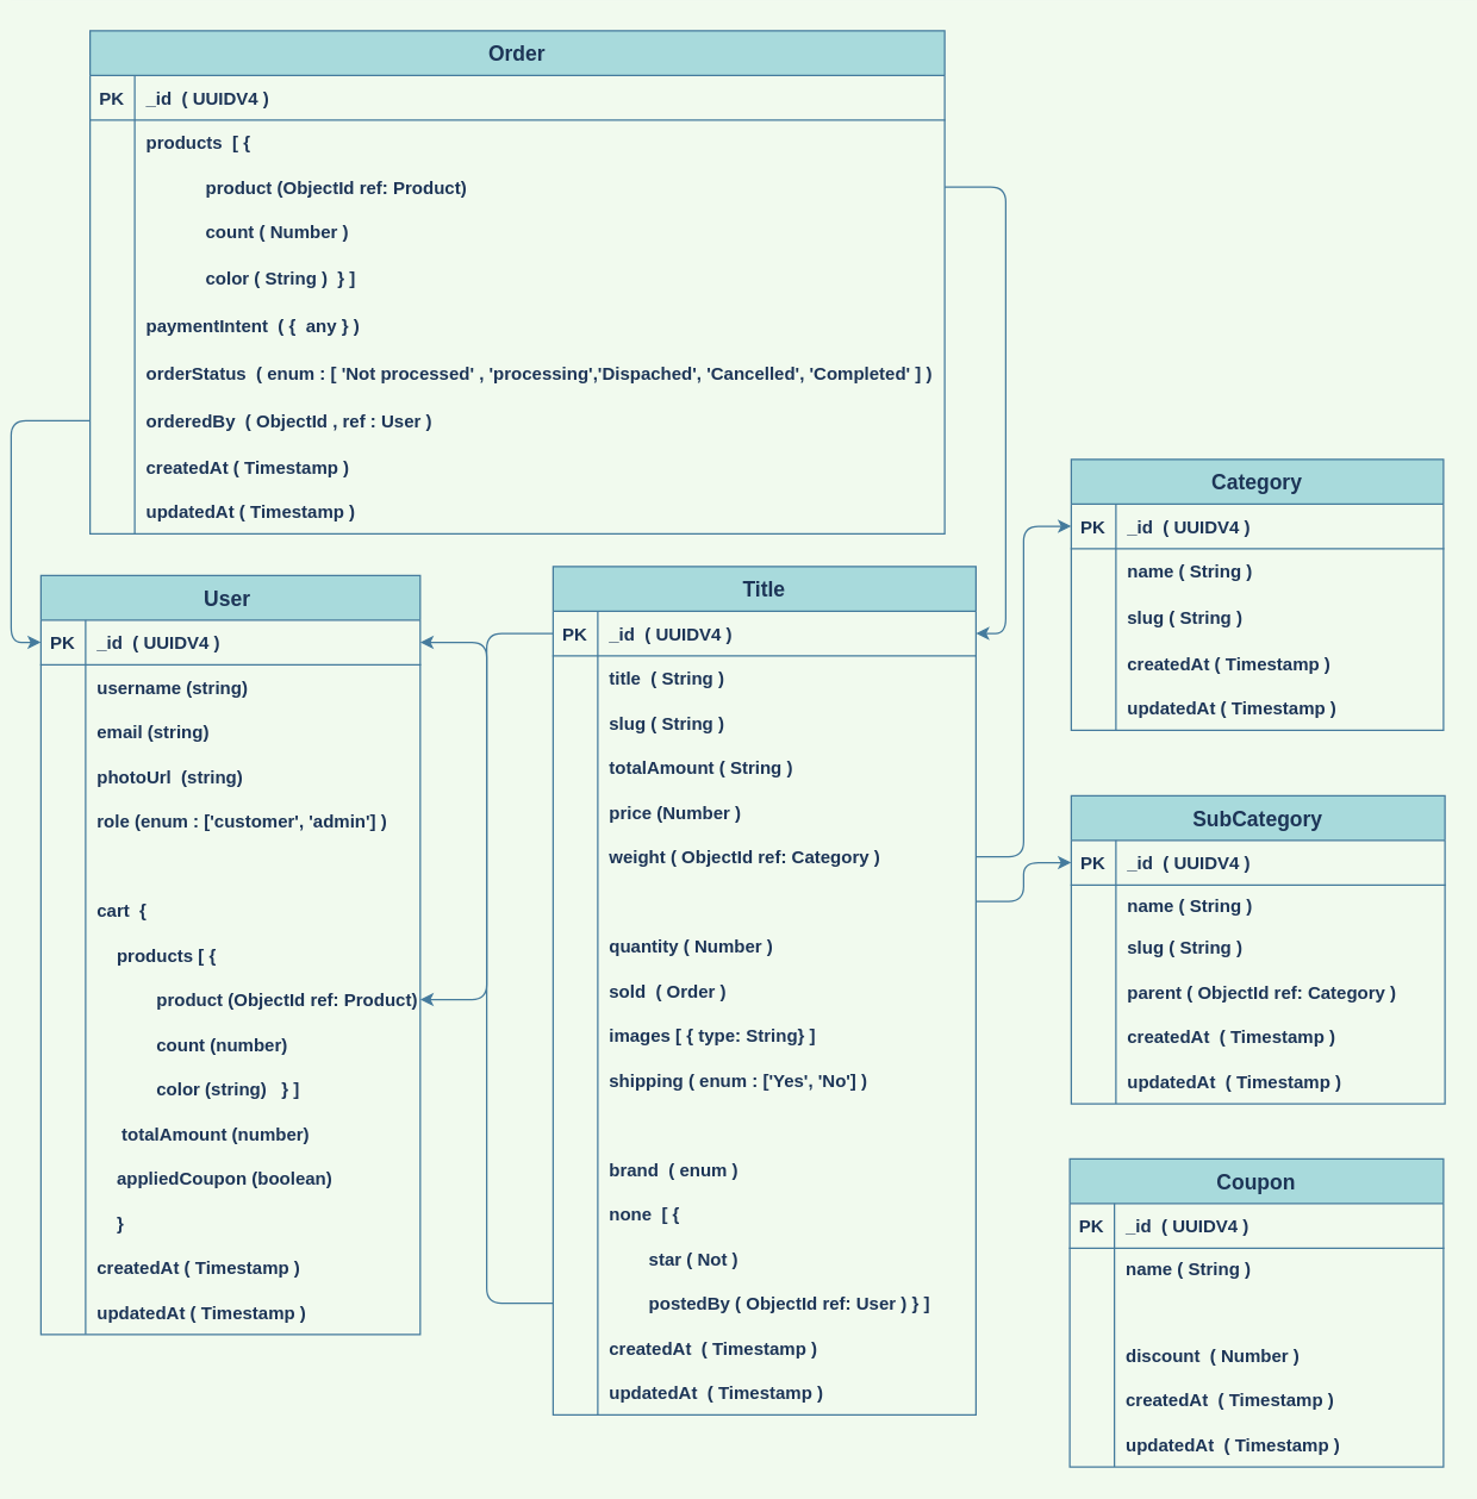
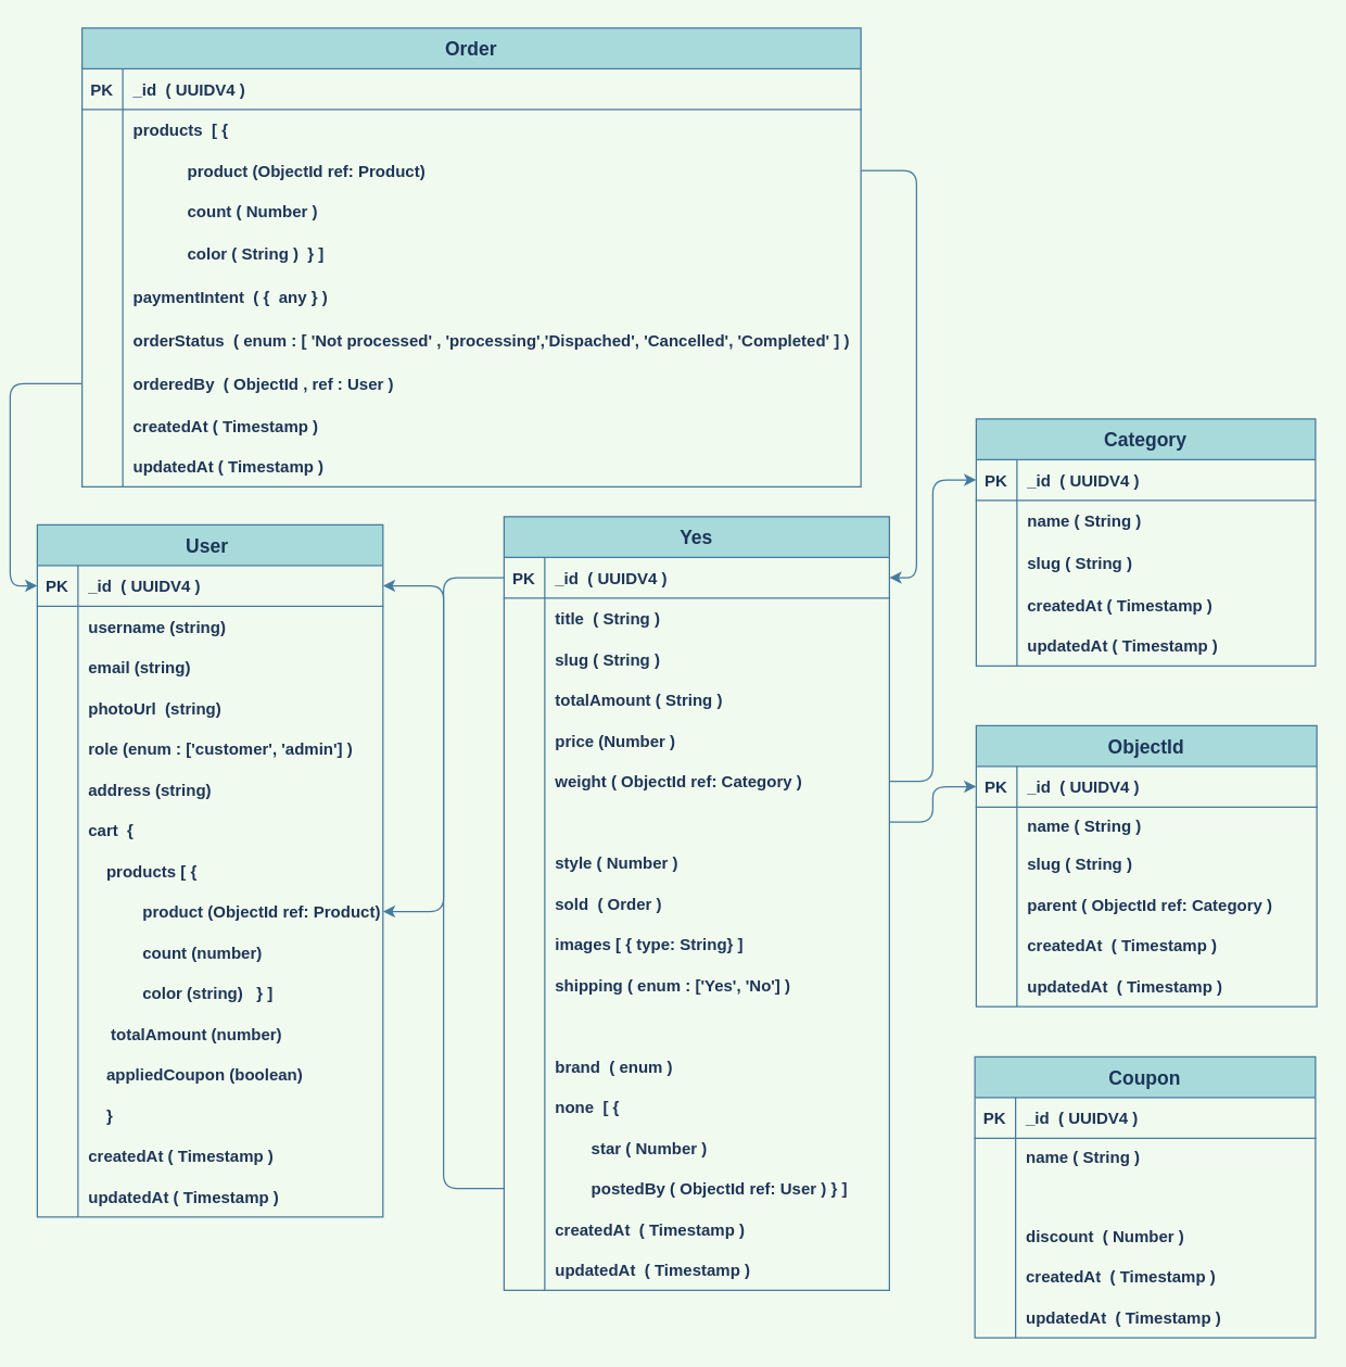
- <mxCell id="2" value="Title" style="shape=table;startSize=30;container=1;collapsible=1;childLayout=tableLayout;fixedRows=1;rowLines=0;fontStyle=1;align=center;resizeLast=1;fillColor=#A8DADC;strokeColor=#457B9D;fontColor=#1D3557;fontSize=14;strokeWidth=1;" parent="1" vertex="1"><mxGeometry x="364" y="380" width="284" height="570" as="geometry" /></mxCell>
+ <mxCell id="2" value="Yes" style="shape=table;startSize=30;container=1;collapsible=1;childLayout=tableLayout;fixedRows=1;rowLines=0;fontStyle=1;align=center;resizeLast=1;fillColor=#A8DADC;strokeColor=#457B9D;fontColor=#1D3557;fontSize=14;strokeWidth=1;" parent="1" vertex="1"><mxGeometry x="364" y="380" width="284" height="570" as="geometry" /></mxCell>
- <mxCell id="120" value="SubCategory" style="shape=table;startSize=30;container=1;collapsible=1;childLayout=tableLayout;fixedRows=1;rowLines=0;fontStyle=1;align=center;resizeLast=1;fontSize=14;strokeColor=#457B9D;strokeWidth=1;fillColor=#A8DADC;fontColor=#1D3557;" vertex="1" parent="1"><mxGeometry x="712" y="534" width="251" height="207" as="geometry" /></mxCell>
+ <mxCell id="120" value="ObjectId" style="shape=table;startSize=30;container=1;collapsible=1;childLayout=tableLayout;fixedRows=1;rowLines=0;fontStyle=1;align=center;resizeLast=1;fontSize=14;strokeColor=#457B9D;strokeWidth=1;fillColor=#A8DADC;fontColor=#1D3557;" vertex="1" parent="1"><mxGeometry x="712" y="534" width="251" height="207" as="geometry" /></mxCell>
+ <mxCell id="89" value="address (string) " style="shape=partialRectangle;overflow=hidden;connectable=0;fillColor=none;top=0;left=0;bottom=0;right=0;align=left;spacingLeft=6;strokeColor=#457B9D;fontColor=#1D3557;fontStyle=1" parent="87" vertex="1"><mxGeometry x="30" width="224.75" height="30" as="geometry" /></mxCell>
- <mxCell id="25" value="quantity ( Number )" style="shape=partialRectangle;overflow=hidden;connectable=0;fillColor=none;top=0;left=0;bottom=0;right=0;align=left;spacingLeft=6;strokeColor=#457B9D;fontColor=#1D3557;fontStyle=1" vertex="1" parent="23"><mxGeometry x="30" width="254" height="30" as="geometry" /></mxCell>
+ <mxCell id="25" value="style ( Number )" style="shape=partialRectangle;overflow=hidden;connectable=0;fillColor=none;top=0;left=0;bottom=0;right=0;align=left;spacingLeft=6;strokeColor=#457B9D;fontColor=#1D3557;fontStyle=1" vertex="1" parent="23"><mxGeometry x="30" width="254" height="30" as="geometry" /></mxCell>
- <mxCell id="45" value="        star  ( Not )" style="shape=partialRectangle;overflow=hidden;connectable=0;fillColor=none;top=0;left=0;bottom=0;right=0;align=left;spacingLeft=6;strokeColor=#457B9D;fontColor=#1D3557;fontStyle=1" vertex="1" parent="43"><mxGeometry x="30" width="254" height="30" as="geometry" /></mxCell>
+ <mxCell id="45" value="        star  ( Number )" style="shape=partialRectangle;overflow=hidden;connectable=0;fillColor=none;top=0;left=0;bottom=0;right=0;align=left;spacingLeft=6;strokeColor=#457B9D;fontColor=#1D3557;fontStyle=1" vertex="1" parent="43"><mxGeometry x="30" width="254" height="30" as="geometry" /></mxCell>
